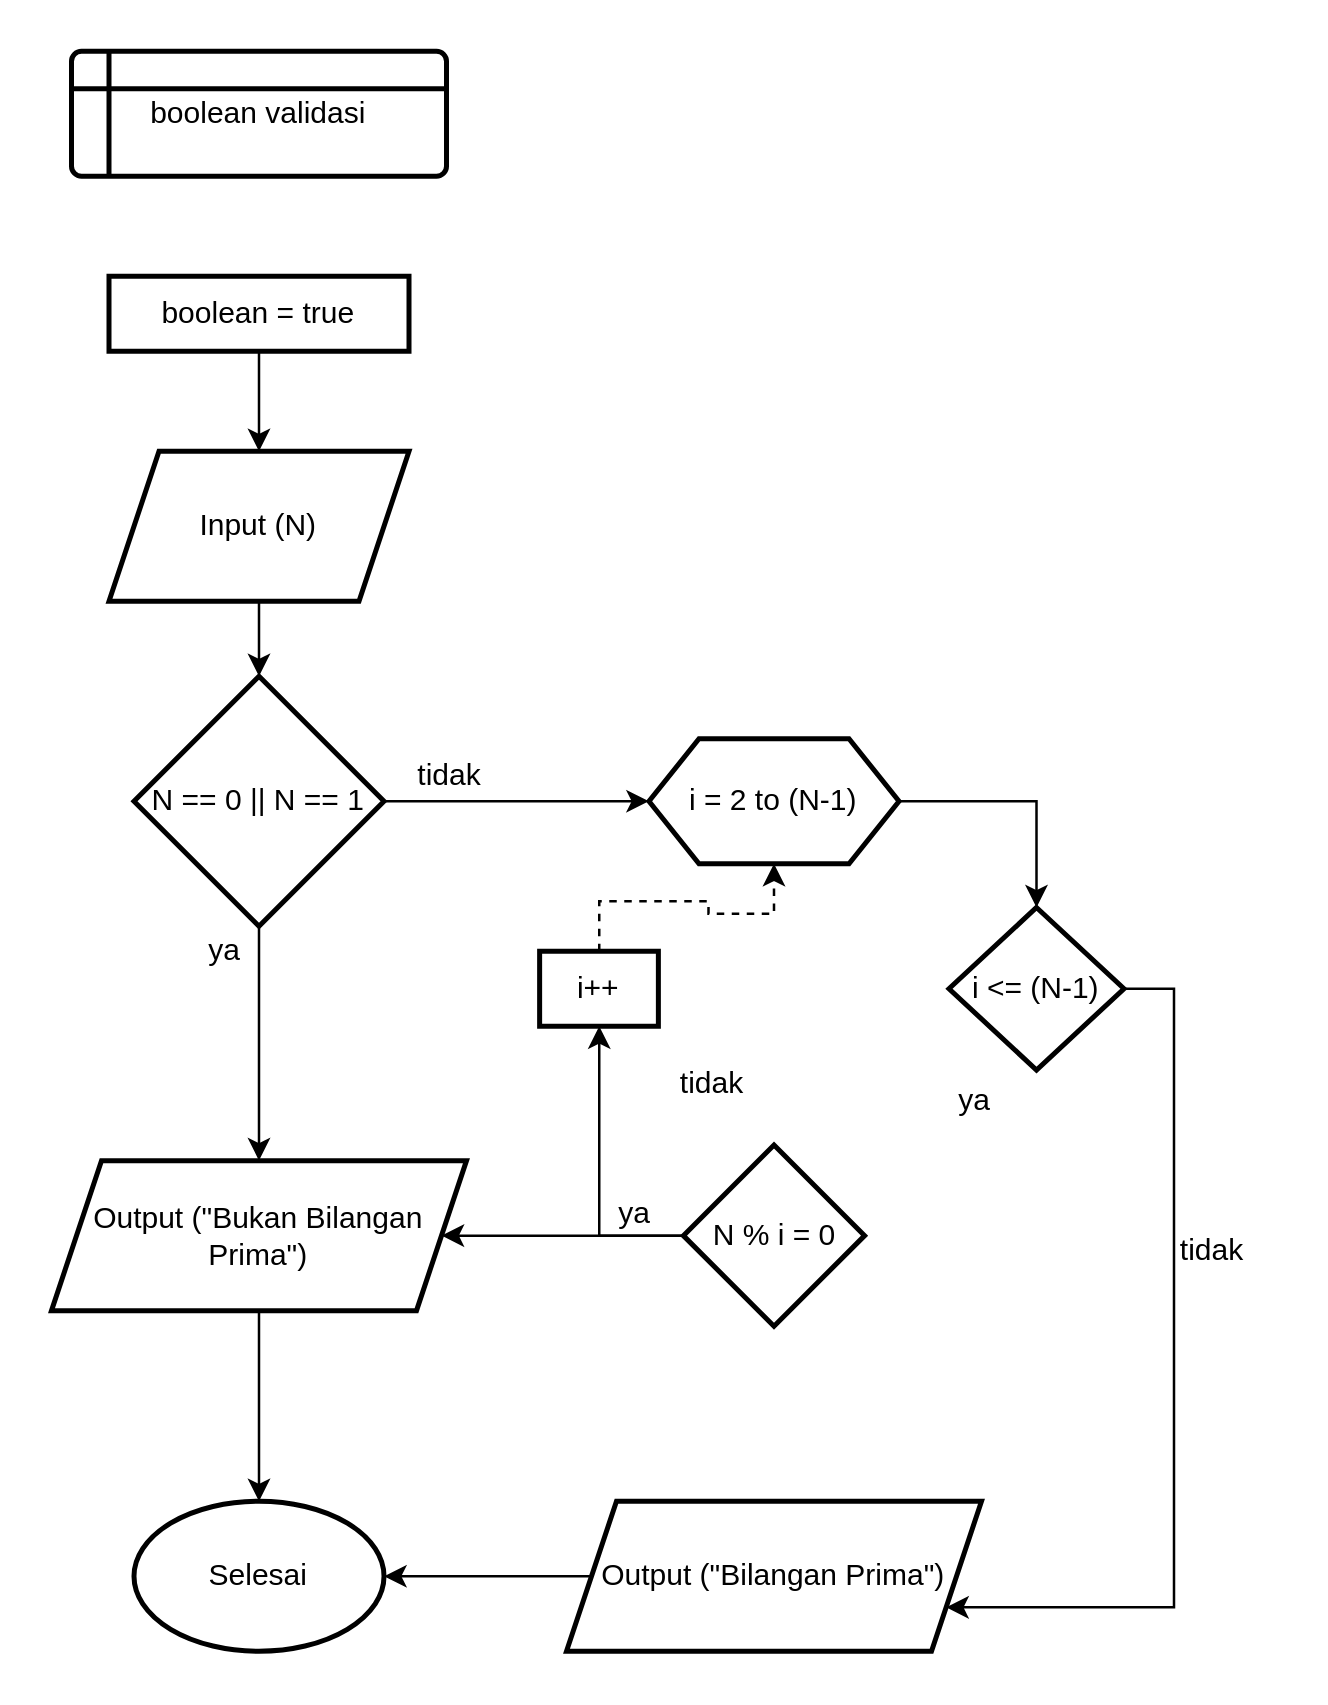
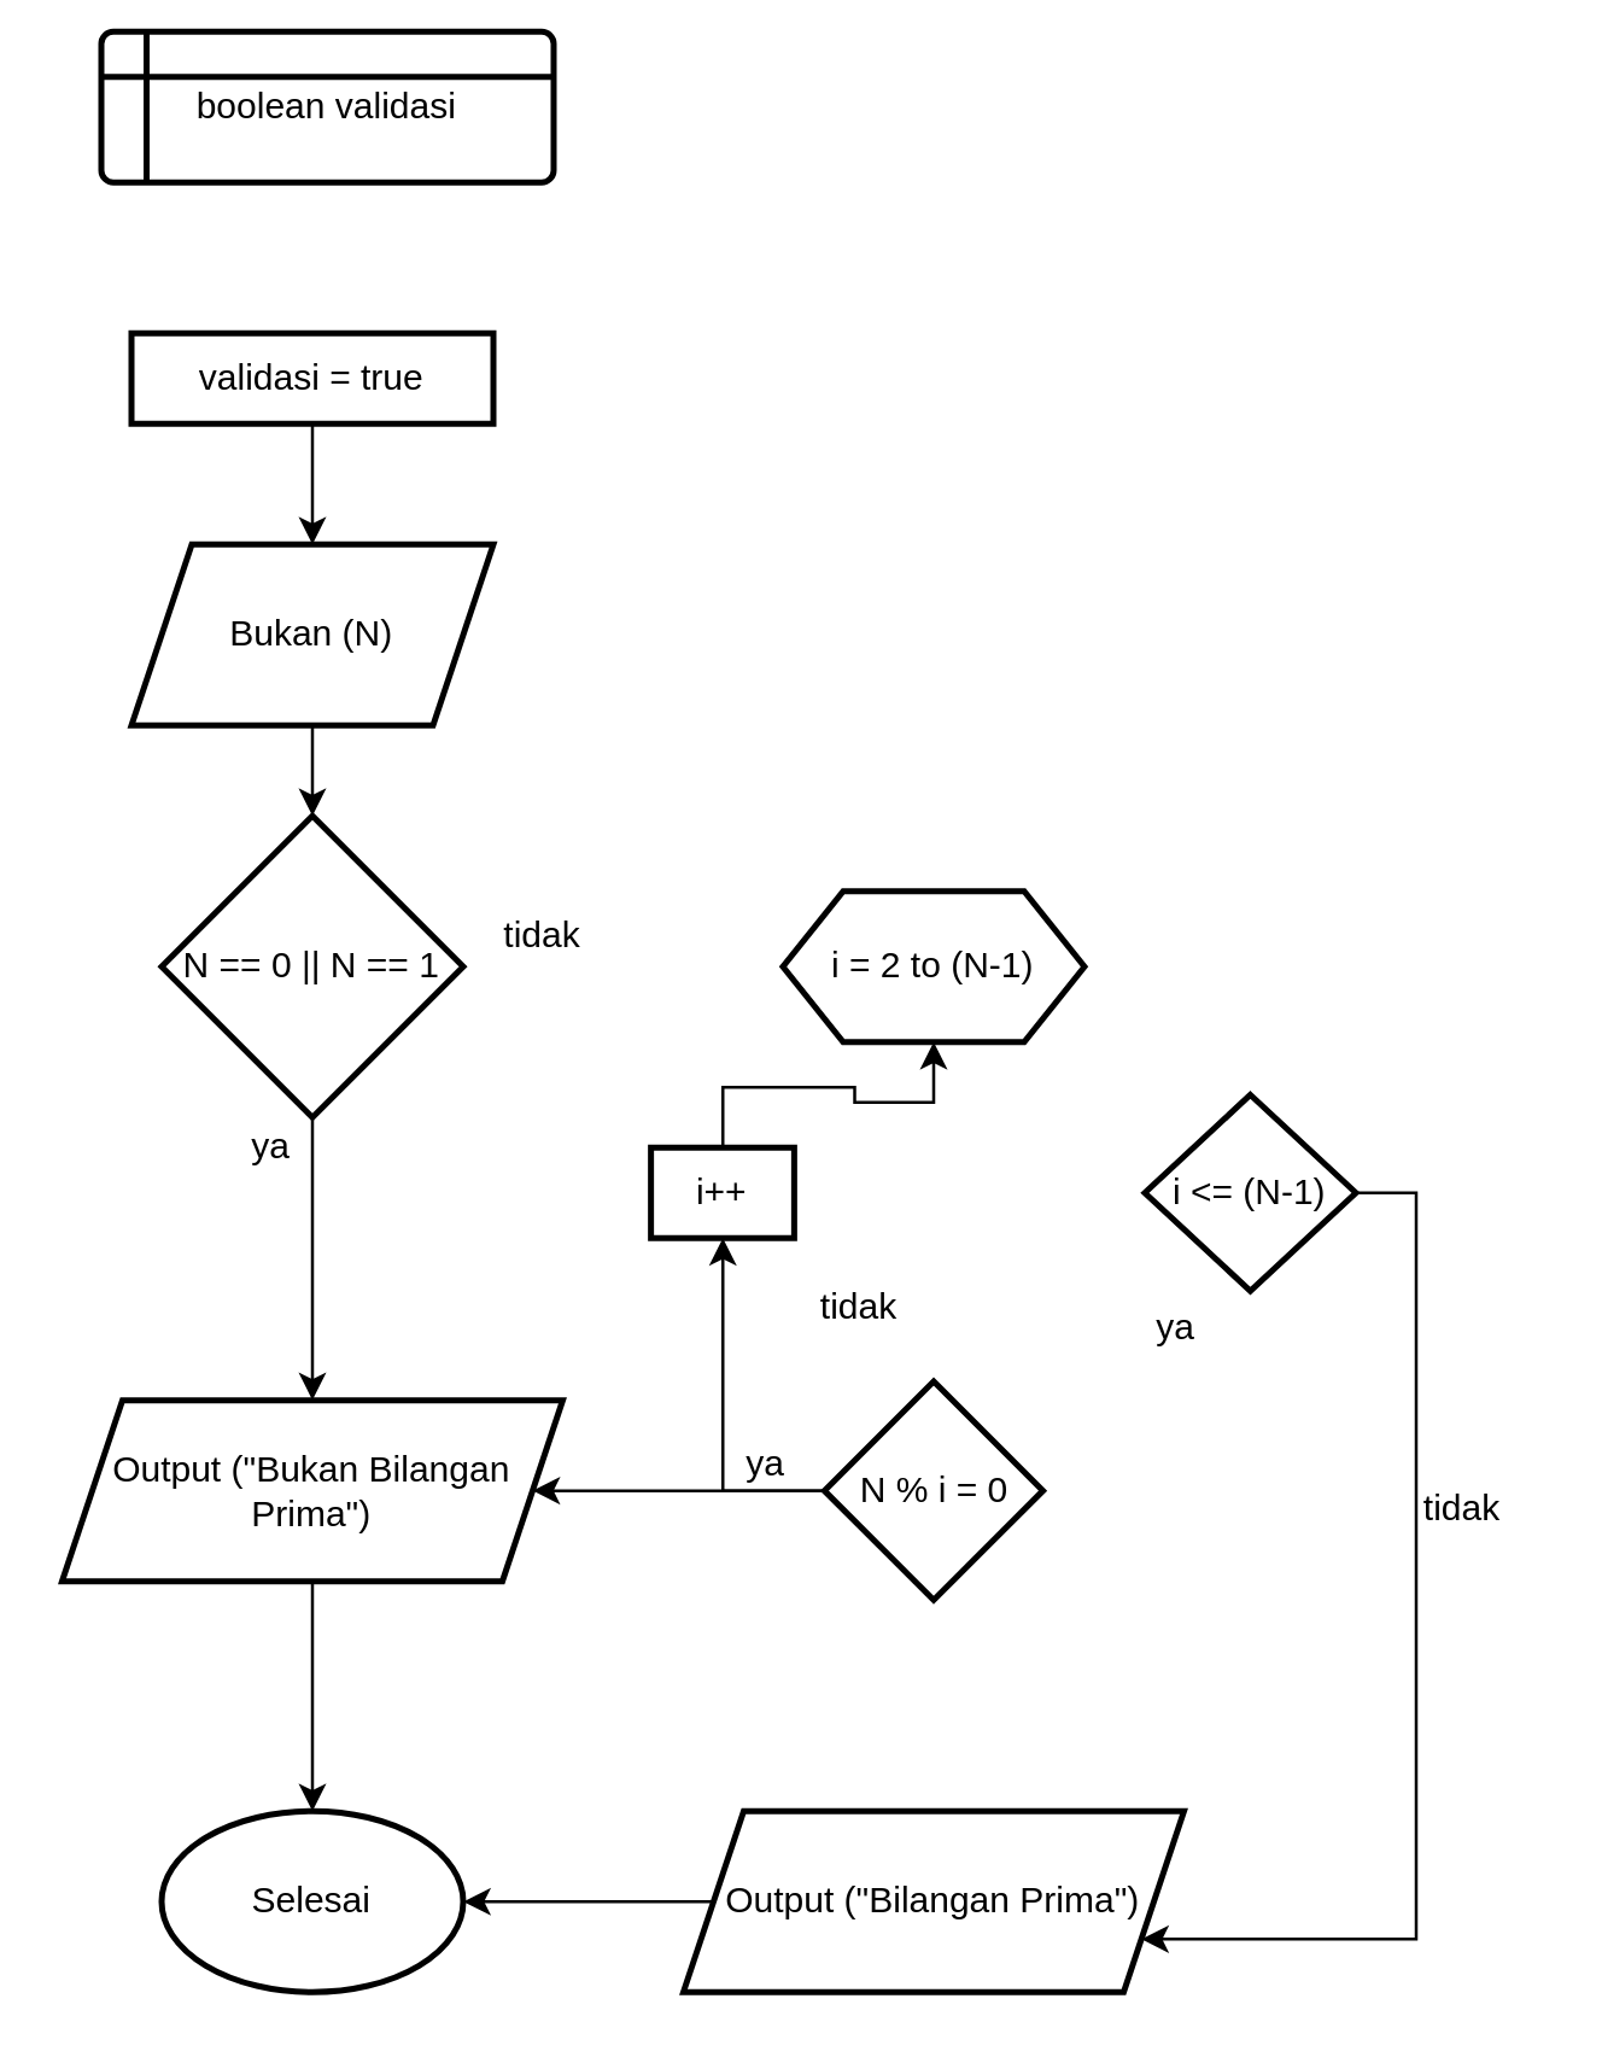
- <mxCell id="12" value="boolean validasi" style="shape=internalStorage;whiteSpace=wrap;html=1;dx=15;dy=15;rounded=1;arcSize=8;strokeWidth=2;" vertex="1" parent="1"><mxGeometry x="28" y="20" width="150" height="50" as="geometry" /></mxCell>
+ <mxCell id="12" value="boolean validasi" style="shape=internalStorage;whiteSpace=wrap;html=1;dx=15;dy=15;rounded=1;arcSize=8;strokeWidth=2;" vertex="1" parent="1"><mxGeometry x="33" y="10" width="150" height="50" as="geometry" /></mxCell>
- <mxCell id="14" value="boolean = true" style="rounded=0;whiteSpace=wrap;html=1;strokeWidth=2;" vertex="1" parent="1"><mxGeometry x="43" y="110" width="120" height="30" as="geometry" /></mxCell>
+ <mxCell id="14" value="validasi = true" style="rounded=0;whiteSpace=wrap;html=1;strokeWidth=2;" vertex="1" parent="1"><mxGeometry x="43" y="110" width="120" height="30" as="geometry" /></mxCell>
- <mxCell id="3" value="Input (N)" style="shape=parallelogram;perimeter=parallelogramPerimeter;whiteSpace=wrap;html=1;fixedSize=1;strokeWidth=2;" vertex="1" parent="1"><mxGeometry x="43" y="180" width="120" height="60" as="geometry" /></mxCell>
+ <mxCell id="3" value="Bukan (N)" style="shape=parallelogram;perimeter=parallelogramPerimeter;whiteSpace=wrap;html=1;fixedSize=1;strokeWidth=2;" vertex="1" parent="1"><mxGeometry x="43" y="180" width="120" height="60" as="geometry" /></mxCell>
- <mxCell id="5" value="" style="edgeStyle=orthogonalEdgeStyle;rounded=0;orthogonalLoop=1;jettySize=auto;html=1;entryX=0;entryY=0.5;entryDx=0;entryDy=0;" edge="1" parent="1" source="6" target="16"><mxGeometry relative="1" as="geometry"><mxPoint x="239" y="320" as="targetPoint" /></mxGeometry></mxCell>
- <mxCell id="15" value="" style="edgeStyle=orthogonalEdgeStyle;rounded=0;orthogonalLoop=1;jettySize=auto;html=1;" edge="1" parent="1" source="16" target="23"><mxGeometry relative="1" as="geometry" /></mxCell>
- <mxCell id="25" value="" style="edgeStyle=orthogonalEdgeStyle;rounded=0;orthogonalLoop=1;jettySize=auto;html=1;dashed=1;" edge="1" parent="1" source="26" target="16"><mxGeometry relative="1" as="geometry" /></mxCell>
+ <mxCell id="25" value="" style="edgeStyle=orthogonalEdgeStyle;rounded=0;orthogonalLoop=1;jettySize=auto;html=1;" edge="1" parent="1" source="26" target="16"><mxGeometry relative="1" as="geometry" /></mxCell>
